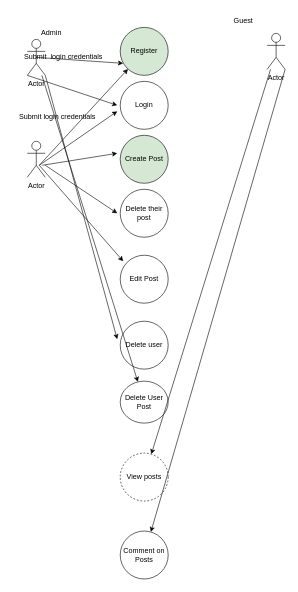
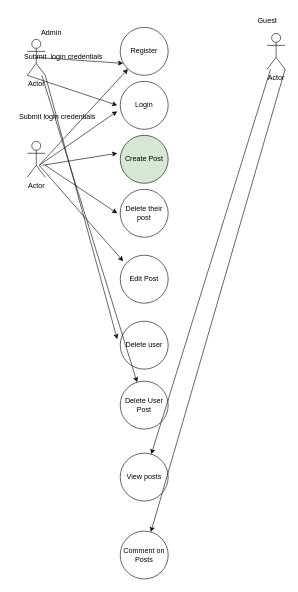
- <mxCell id="26" value="Guest" style="text;html=1;align=center;verticalAlign=middle;resizable=0;points=[];autosize=1;strokeColor=none;fillColor=none;" vertex="1" parent="1"><mxGeometry x="375" y="20" width="60" height="30" as="geometry" /></mxCell>
+ <mxCell id="26" value="Guest" style="text;html=1;align=center;verticalAlign=middle;resizable=0;points=[];autosize=1;strokeColor=none;fillColor=none;" vertex="1" parent="1"><mxGeometry x="415" y="20" width="60" height="30" as="geometry" /></mxCell>
- <mxCell id="4" value="Register" style="ellipse;whiteSpace=wrap;html=1;aspect=fixed;fillColor=#d5e8d4;" vertex="1" parent="1"><mxGeometry x="200" y="45" width="80" height="80" as="geometry" /></mxCell>
+ <mxCell id="4" value="Register" style="ellipse;whiteSpace=wrap;html=1;aspect=fixed;" vertex="1" parent="1"><mxGeometry x="200" y="45" width="80" height="80" as="geometry" /></mxCell>
- <mxCell id="11" value="Delete User Post" style="ellipse;whiteSpace=wrap;html=1;aspect=fixed;" vertex="1" parent="1"><mxGeometry x="200" y="635" width="80" height="70" as="geometry" /></mxCell>
+ <mxCell id="11" value="Delete User Post" style="ellipse;whiteSpace=wrap;html=1;aspect=fixed;" vertex="1" parent="1"><mxGeometry x="200" y="635" width="80" height="80" as="geometry" /></mxCell>
- <mxCell id="19" value="View posts" style="ellipse;whiteSpace=wrap;html=1;aspect=fixed;dashed=1;" vertex="1" parent="1"><mxGeometry x="200" y="755" width="80" height="80" as="geometry" /></mxCell>
+ <mxCell id="19" value="View posts" style="ellipse;whiteSpace=wrap;html=1;aspect=fixed;" vertex="1" parent="1"><mxGeometry x="200" y="755" width="80" height="80" as="geometry" /></mxCell>
